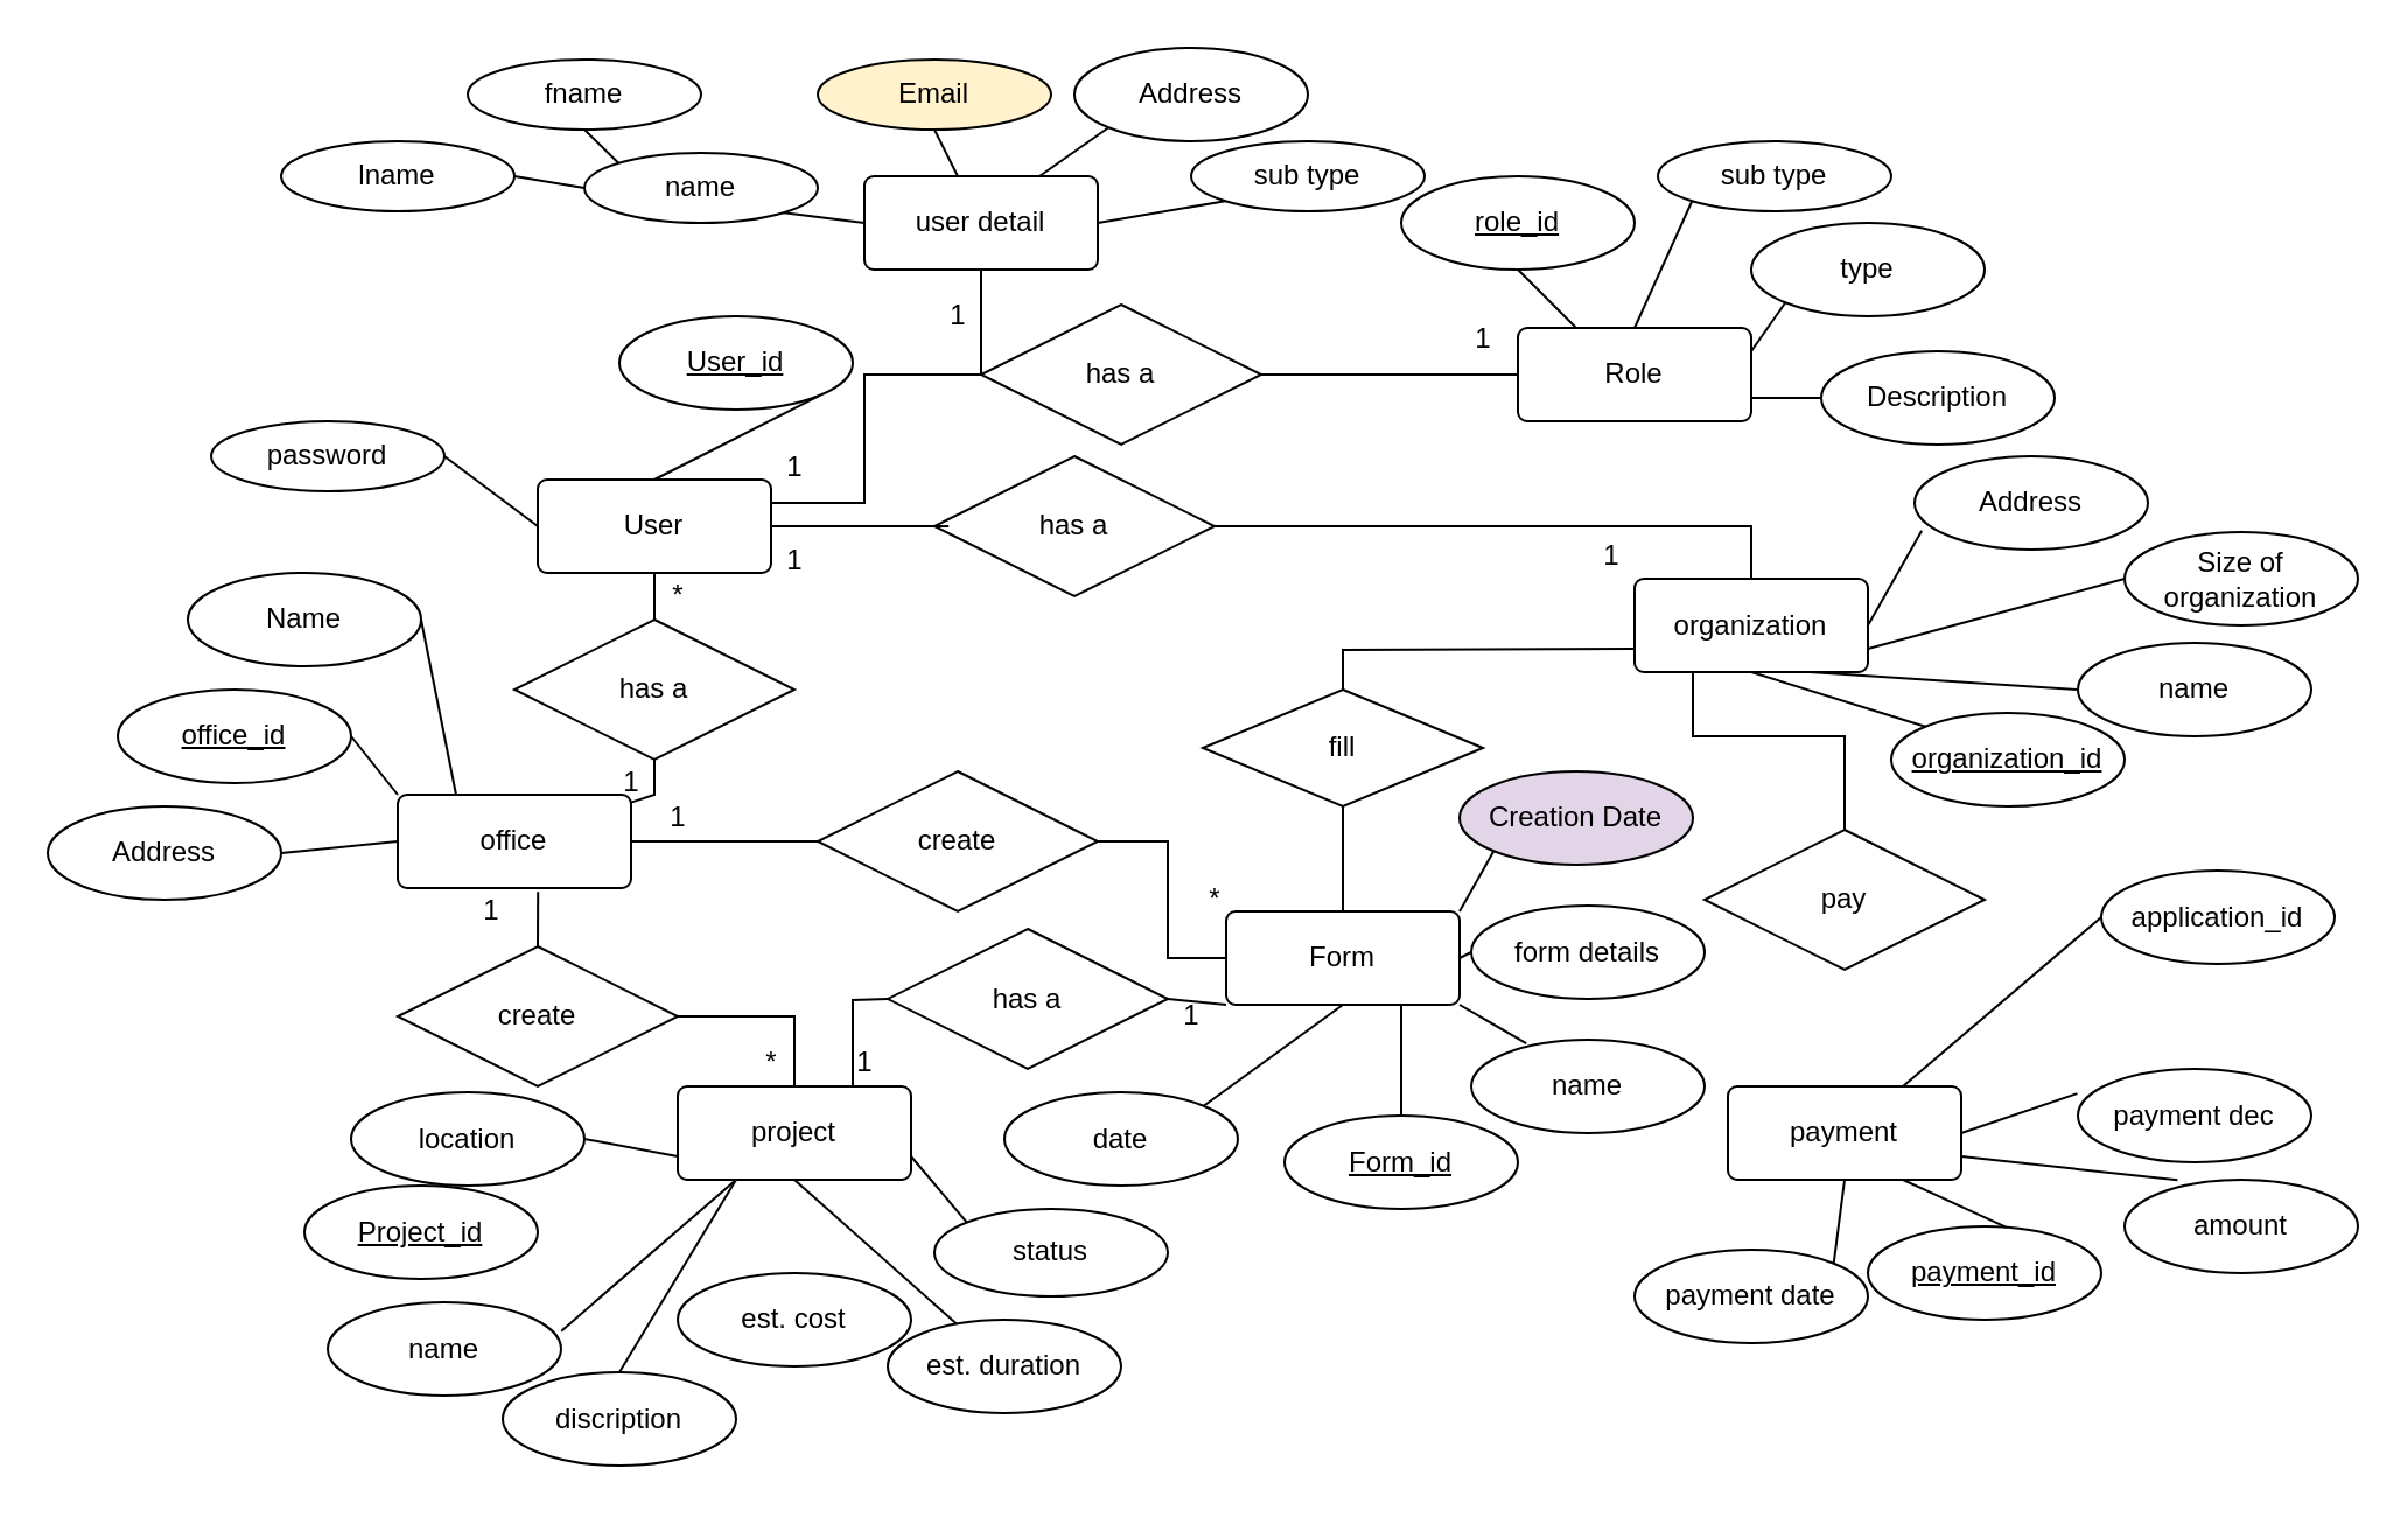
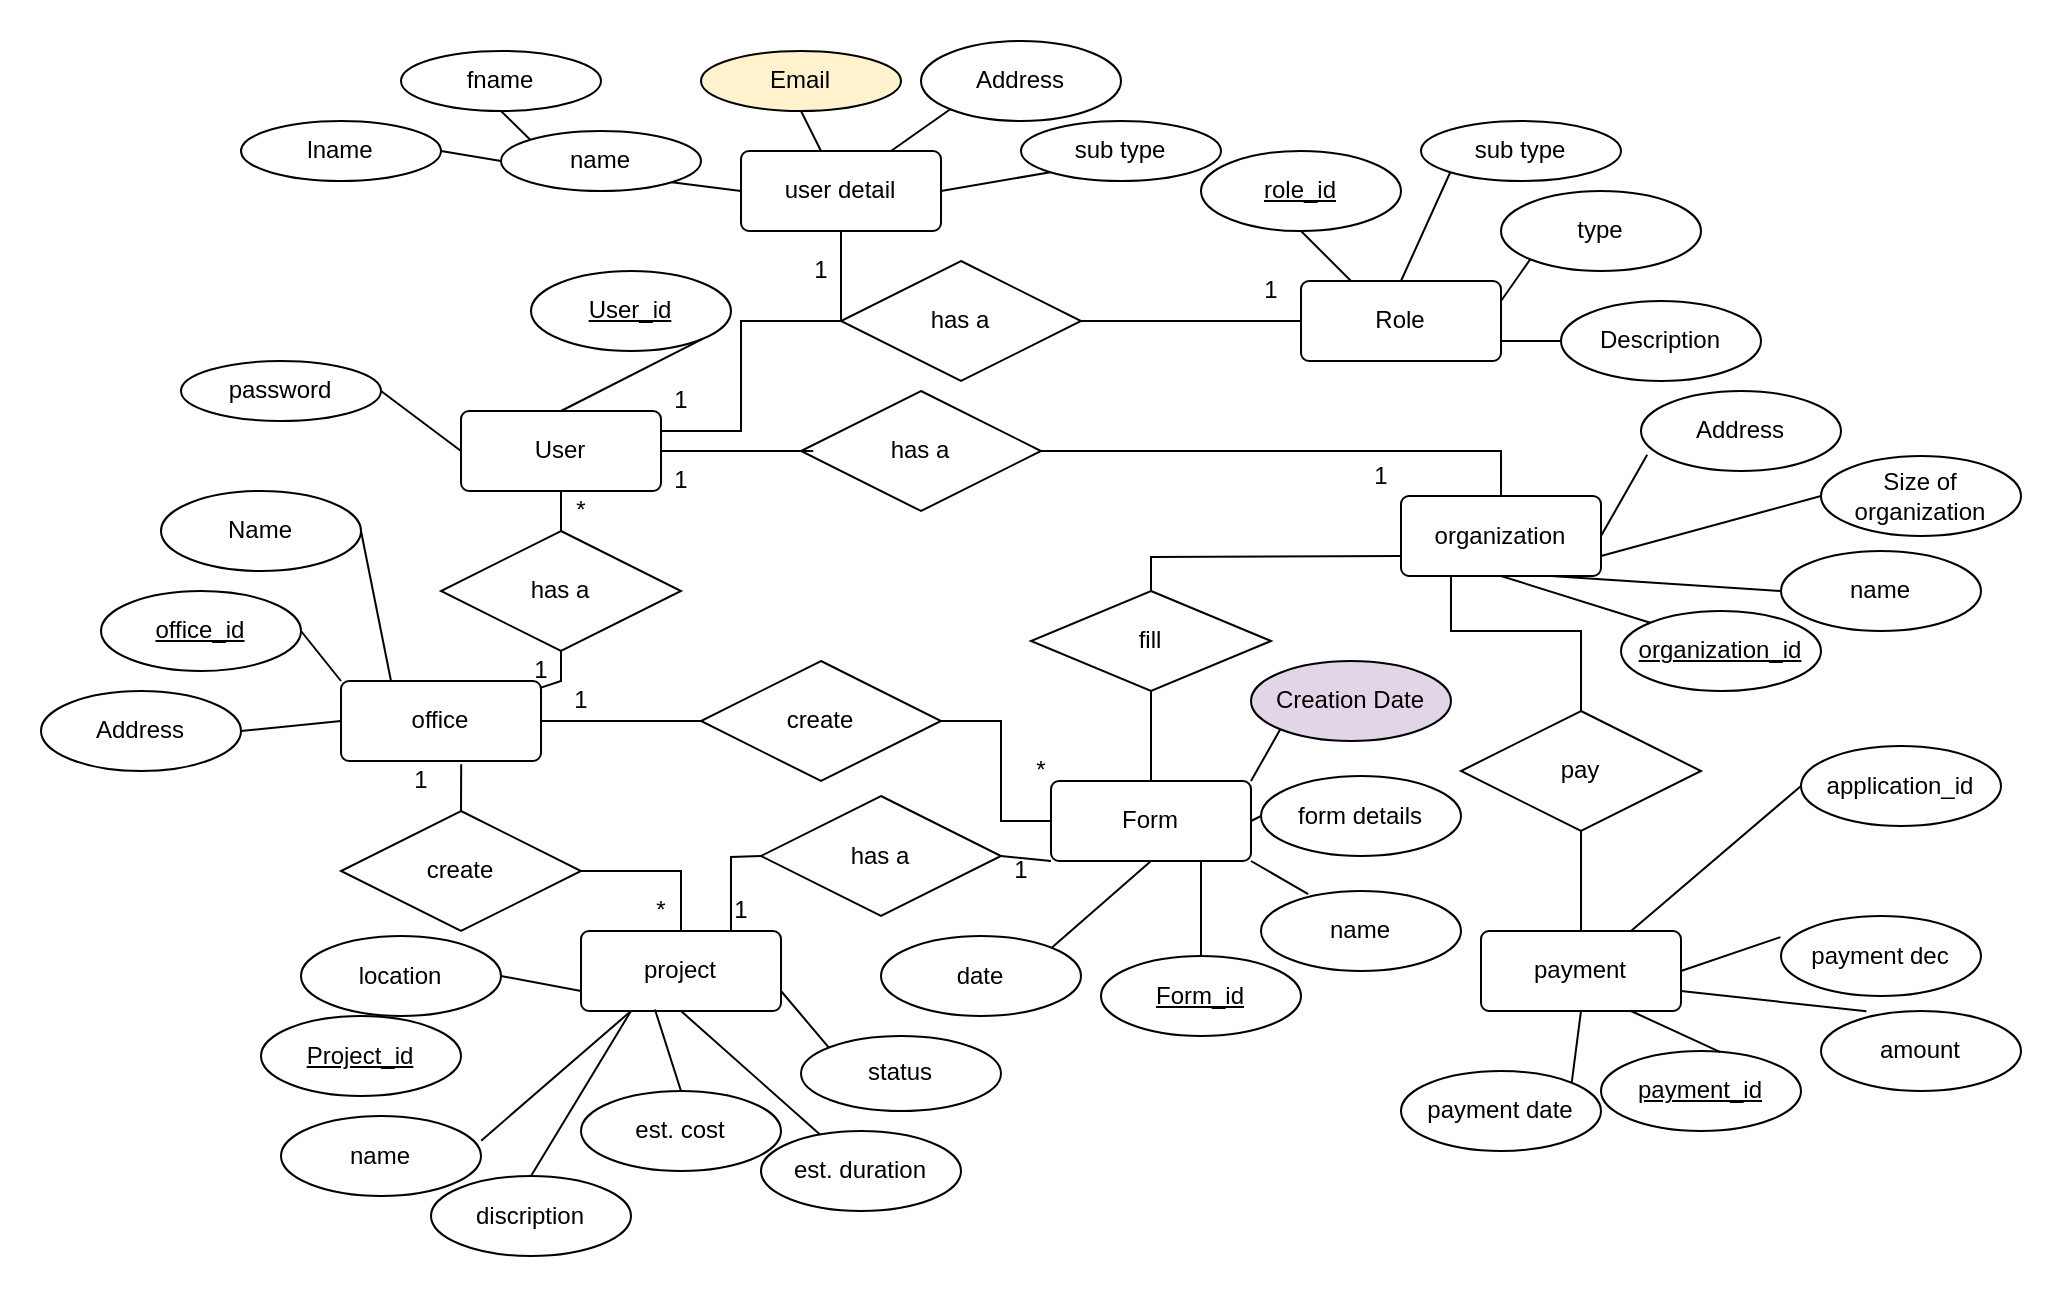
+ <mxCell id="101" value="" style="endArrow=none;html=1;rounded=0;exitX=0.5;exitY=0;exitDx=0;exitDy=0;entryX=0.5;entryY=1;entryDx=0;entryDy=0;" edge="1" parent="1" source="5" target="96"><mxGeometry relative="1" as="geometry"><mxPoint x="640" y="447.5" as="sourcePoint" /><mxPoint x="755" y="347.5" as="targetPoint" /></mxGeometry></mxCell>
- <mxCell id="50" value="date" style="ellipse;whiteSpace=wrap;html=1;align=center;" vertex="1" parent="1"><mxGeometry x="430" y="467.5" width="100" height="40" as="geometry" /></mxCell>
+ <mxCell id="50" value="date" style="ellipse;whiteSpace=wrap;html=1;align=center;" vertex="1" parent="1"><mxGeometry x="440" y="467.5" width="100" height="40" as="geometry" /></mxCell>
+ <mxCell id="58" value="" style="endArrow=none;html=1;rounded=0;exitX=0.5;exitY=0;exitDx=0;exitDy=0;entryX=0.37;entryY=0.982;entryDx=0;entryDy=0;entryPerimeter=0;" edge="1" parent="1" source="49" target="3"><mxGeometry relative="1" as="geometry"><mxPoint x="130" y="575" as="sourcePoint" /><mxPoint x="187" y="515" as="targetPoint" /></mxGeometry></mxCell>
